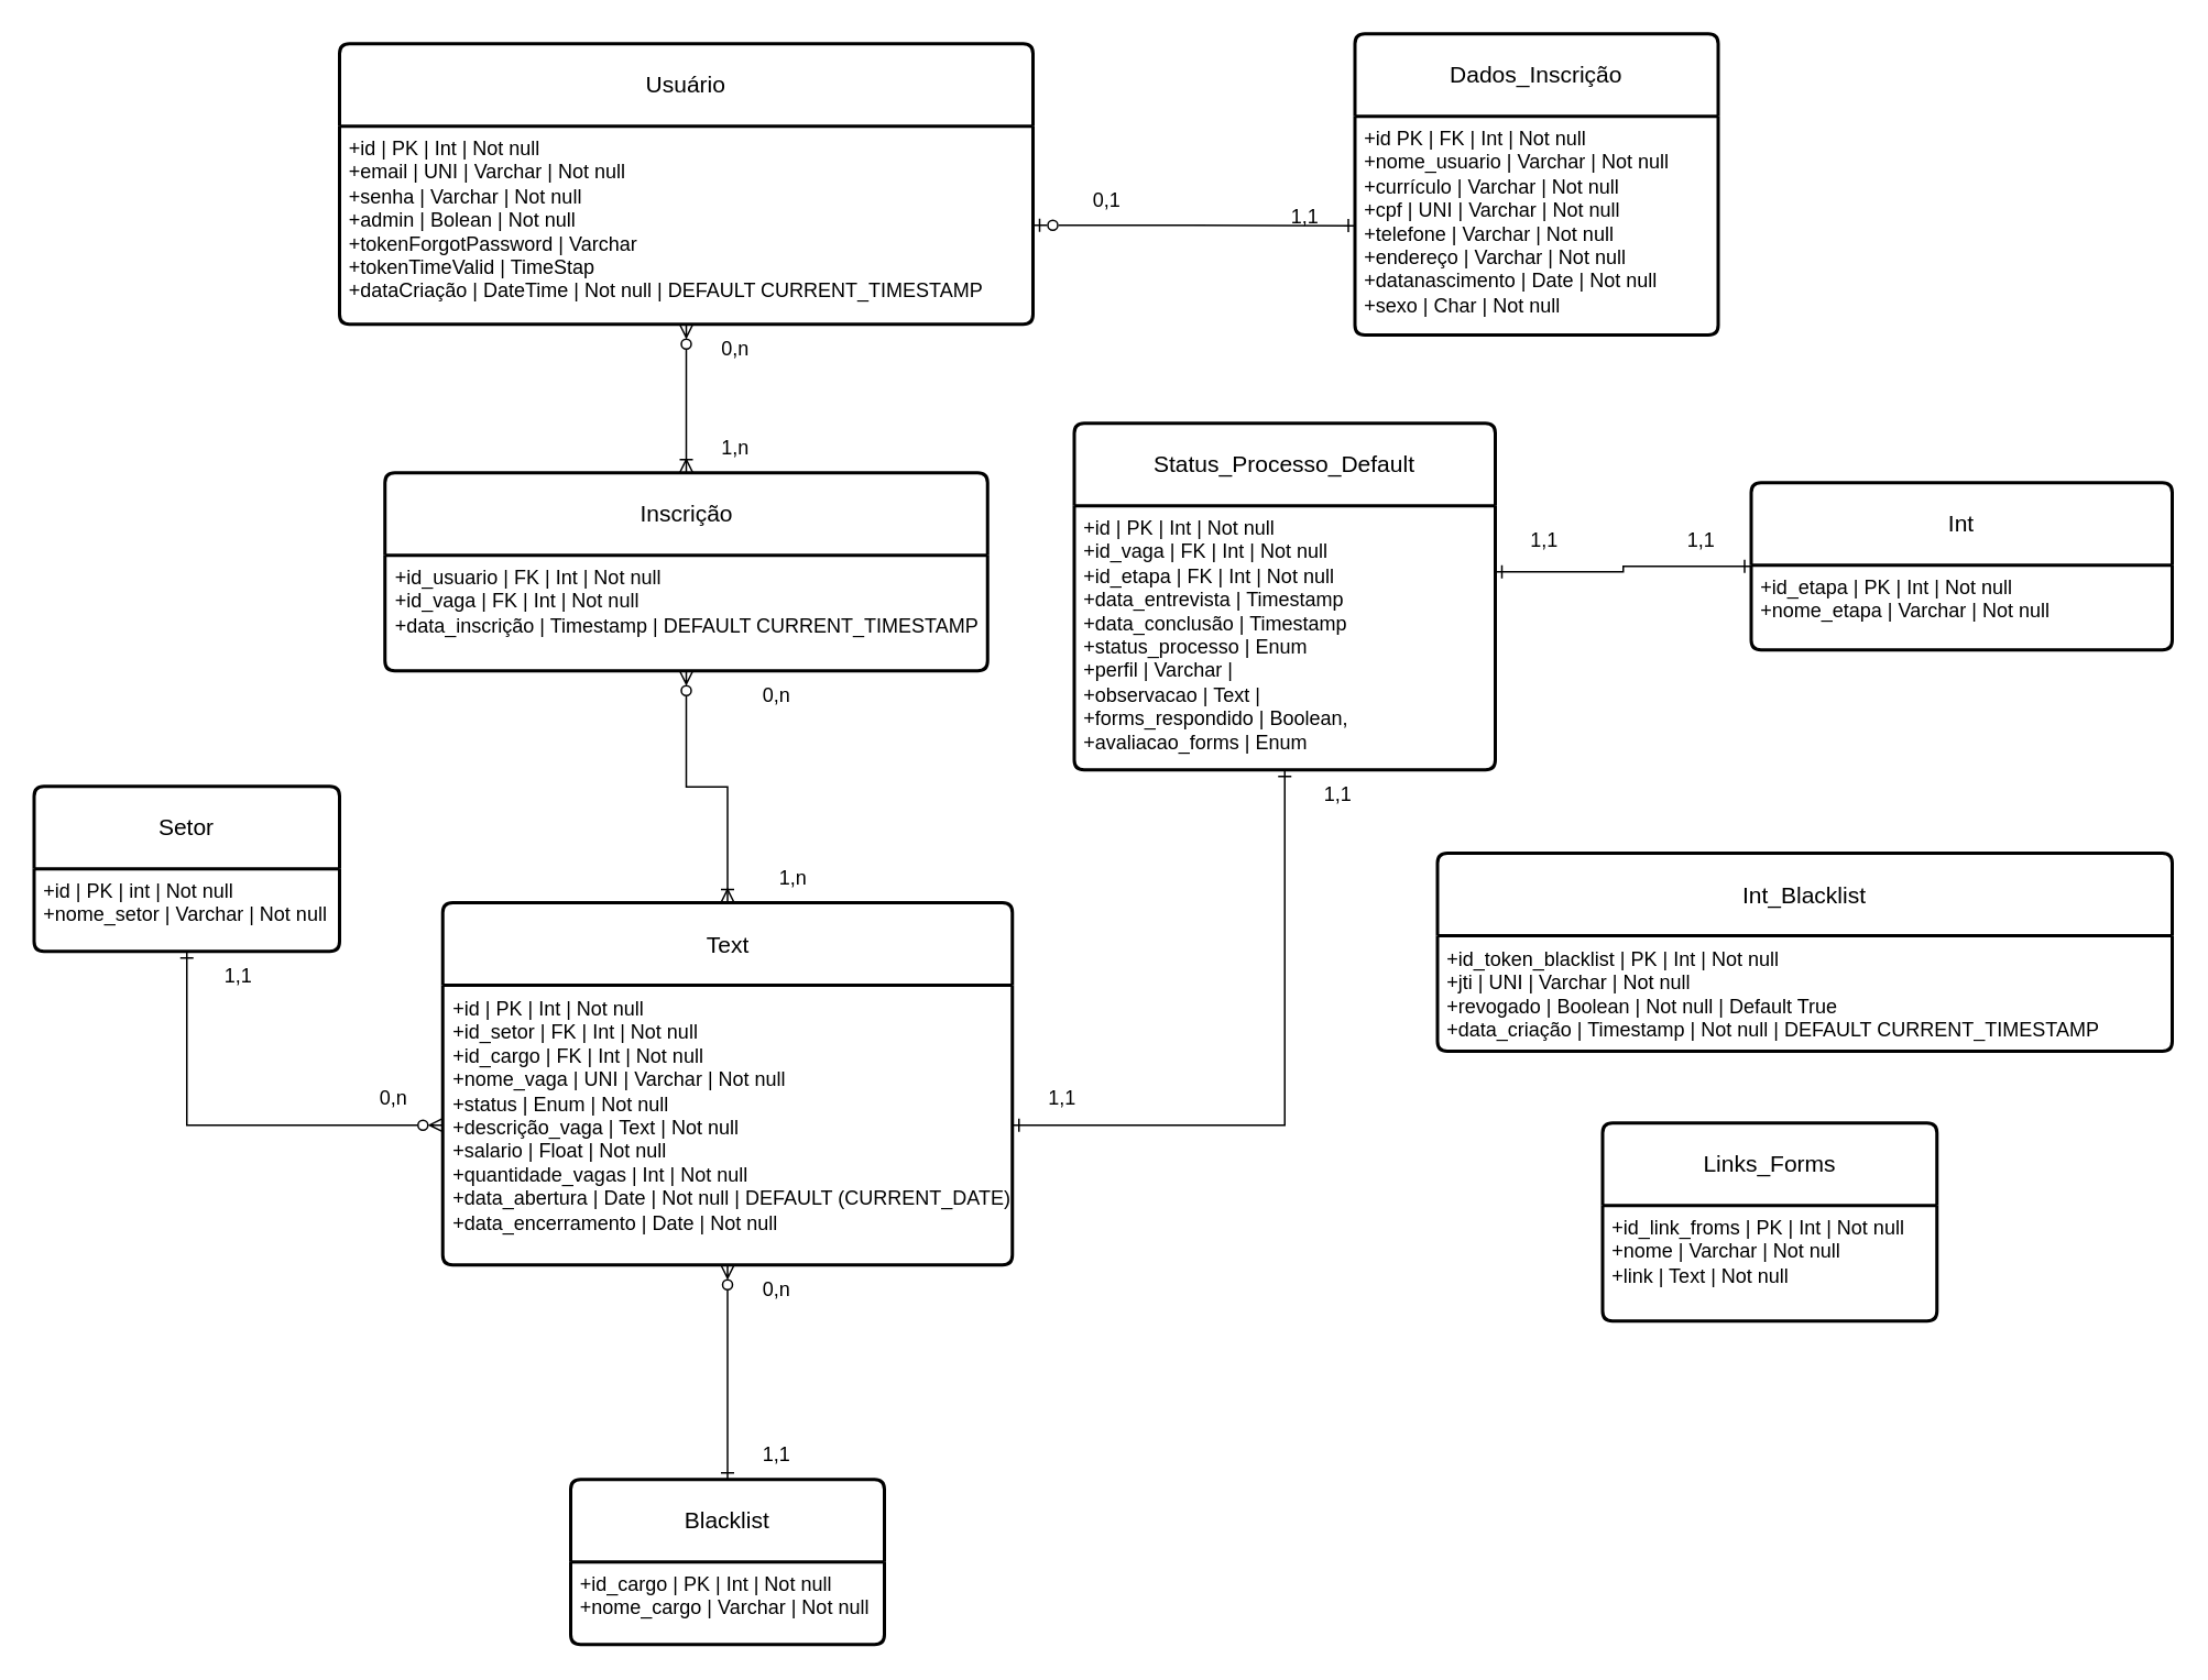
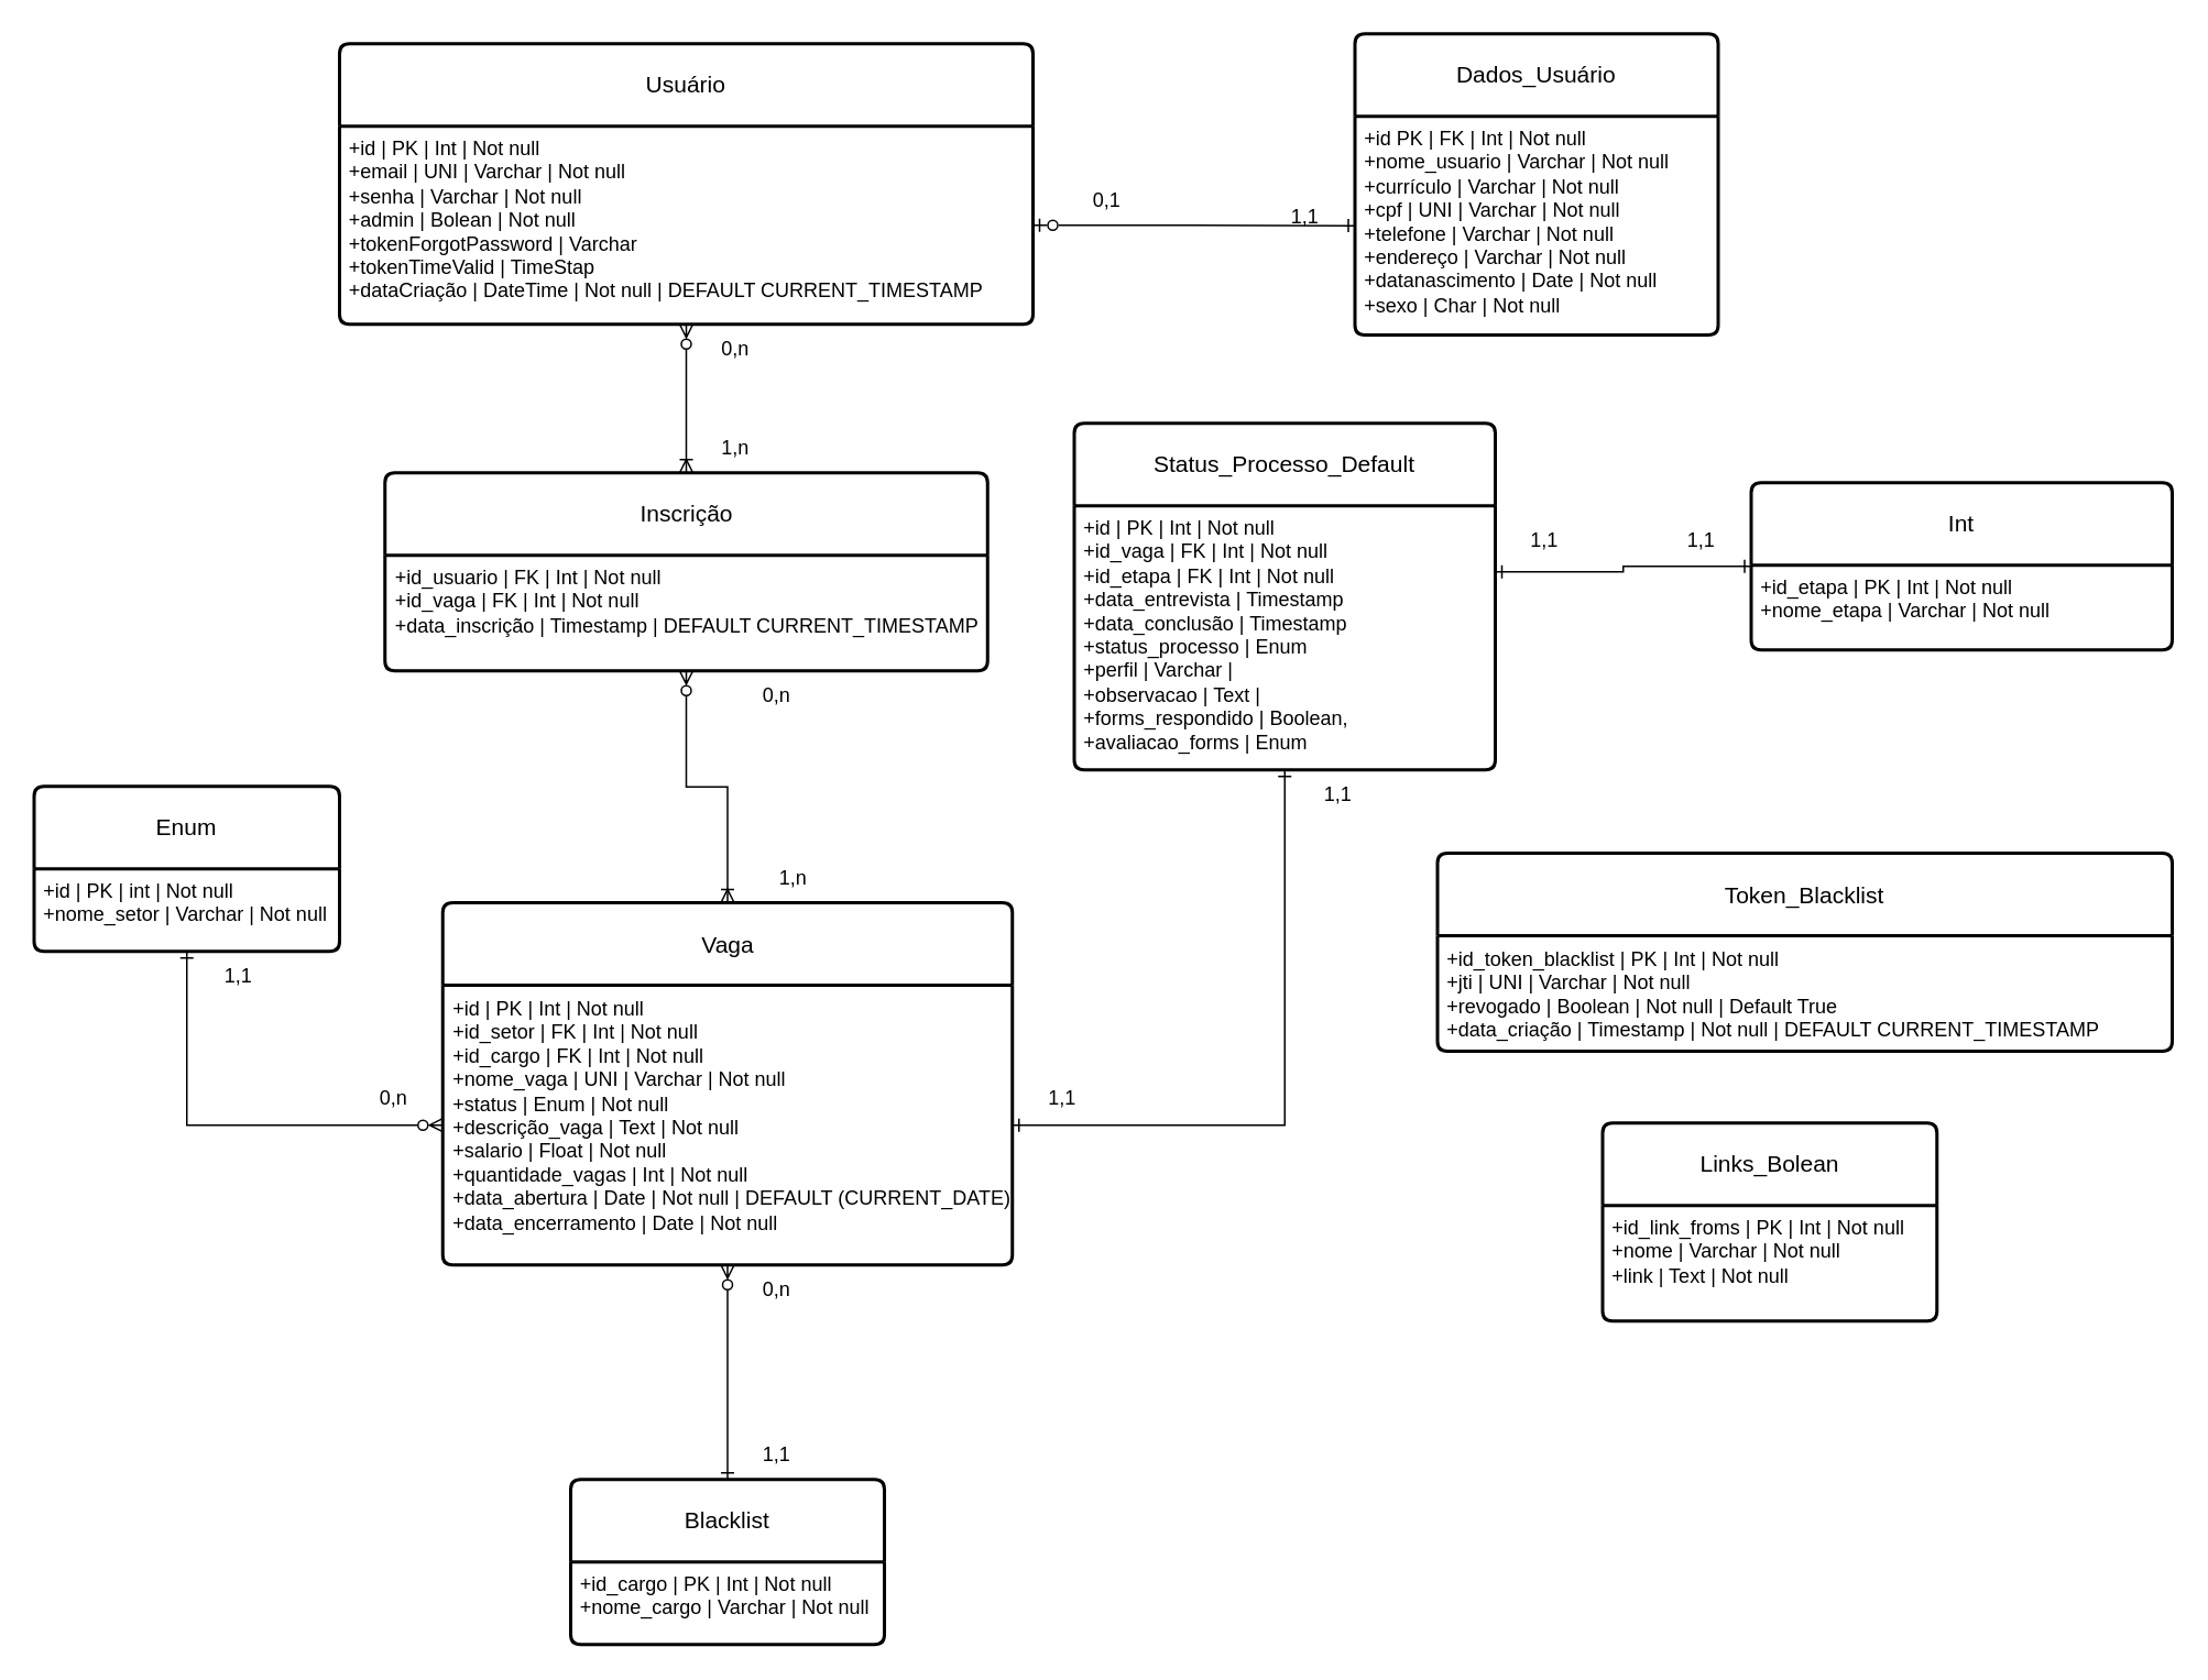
- <mxCell id="4" value="Dados_Inscrição" style="swimlane;childLayout=stackLayout;horizontal=1;startSize=50;horizontalStack=0;rounded=1;fontSize=14;fontStyle=0;strokeWidth=2;resizeParent=0;resizeLast=1;shadow=0;dashed=0;align=center;arcSize=4;whiteSpace=wrap;html=1;" parent="1" vertex="1"><mxGeometry x="820" y="20" width="220" height="182.5" as="geometry" /></mxCell>
+ <mxCell id="4" value="Dados_Usuário" style="swimlane;childLayout=stackLayout;horizontal=1;startSize=50;horizontalStack=0;rounded=1;fontSize=14;fontStyle=0;strokeWidth=2;resizeParent=0;resizeLast=1;shadow=0;dashed=0;align=center;arcSize=4;whiteSpace=wrap;html=1;" parent="1" vertex="1"><mxGeometry x="820" y="20" width="220" height="182.5" as="geometry" /></mxCell>
- <mxCell id="6" value="Setor" style="swimlane;childLayout=stackLayout;horizontal=1;startSize=50;horizontalStack=0;rounded=1;fontSize=14;fontStyle=0;strokeWidth=2;resizeParent=0;resizeLast=1;shadow=0;dashed=0;align=center;arcSize=4;whiteSpace=wrap;html=1;" parent="1" vertex="1"><mxGeometry x="20" y="476" width="185" height="100" as="geometry" /></mxCell>
+ <mxCell id="6" value="Enum" style="swimlane;childLayout=stackLayout;horizontal=1;startSize=50;horizontalStack=0;rounded=1;fontSize=14;fontStyle=0;strokeWidth=2;resizeParent=0;resizeLast=1;shadow=0;dashed=0;align=center;arcSize=4;whiteSpace=wrap;html=1;" parent="1" vertex="1"><mxGeometry x="20" y="476" width="185" height="100" as="geometry" /></mxCell>
- <mxCell id="36" value="Int_Blacklist" style="swimlane;childLayout=stackLayout;horizontal=1;startSize=50;horizontalStack=0;rounded=1;fontSize=14;fontStyle=0;strokeWidth=2;resizeParent=0;resizeLast=1;shadow=0;dashed=0;align=center;arcSize=4;whiteSpace=wrap;html=1;" parent="1" vertex="1"><mxGeometry x="870" y="516.5" width="445" height="120" as="geometry" /></mxCell>
+ <mxCell id="36" value="Token_Blacklist" style="swimlane;childLayout=stackLayout;horizontal=1;startSize=50;horizontalStack=0;rounded=1;fontSize=14;fontStyle=0;strokeWidth=2;resizeParent=0;resizeLast=1;shadow=0;dashed=0;align=center;arcSize=4;whiteSpace=wrap;html=1;" parent="1" vertex="1"><mxGeometry x="870" y="516.5" width="445" height="120" as="geometry" /></mxCell>
- <mxCell id="17" value="Text" style="swimlane;childLayout=stackLayout;horizontal=1;startSize=50;horizontalStack=0;rounded=1;fontSize=14;fontStyle=0;strokeWidth=2;resizeParent=0;resizeLast=1;shadow=0;dashed=0;align=center;arcSize=4;whiteSpace=wrap;html=1;" parent="1" vertex="1"><mxGeometry x="267.5" y="546.5" width="345" height="219.5" as="geometry" /></mxCell>
+ <mxCell id="17" value="Vaga" style="swimlane;childLayout=stackLayout;horizontal=1;startSize=50;horizontalStack=0;rounded=1;fontSize=14;fontStyle=0;strokeWidth=2;resizeParent=0;resizeLast=1;shadow=0;dashed=0;align=center;arcSize=4;whiteSpace=wrap;html=1;" parent="1" vertex="1"><mxGeometry x="267.5" y="546.5" width="345" height="219.5" as="geometry" /></mxCell>
- <mxCell id="34" value="Links_Forms" style="swimlane;childLayout=stackLayout;horizontal=1;startSize=50;horizontalStack=0;rounded=1;fontSize=14;fontStyle=0;strokeWidth=2;resizeParent=0;resizeLast=1;shadow=0;dashed=0;align=center;arcSize=4;whiteSpace=wrap;html=1;" parent="1" vertex="1"><mxGeometry x="970" y="680" width="202.5" height="120" as="geometry" /></mxCell>
+ <mxCell id="34" value="Links_Bolean" style="swimlane;childLayout=stackLayout;horizontal=1;startSize=50;horizontalStack=0;rounded=1;fontSize=14;fontStyle=0;strokeWidth=2;resizeParent=0;resizeLast=1;shadow=0;dashed=0;align=center;arcSize=4;whiteSpace=wrap;html=1;" parent="1" vertex="1"><mxGeometry x="970" y="680" width="202.5" height="120" as="geometry" /></mxCell>
